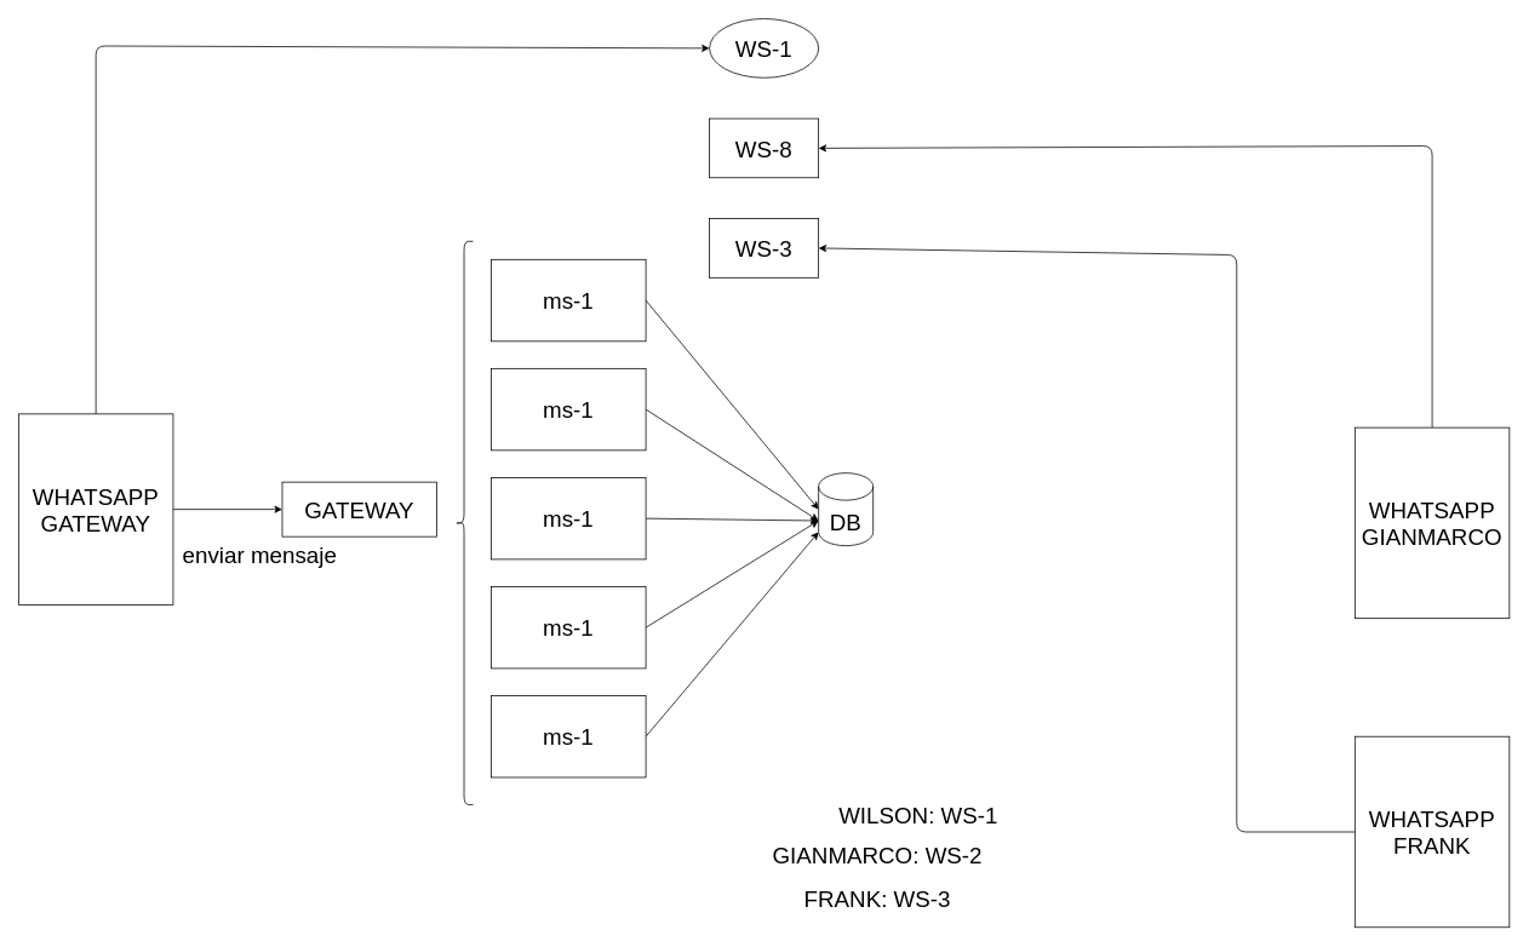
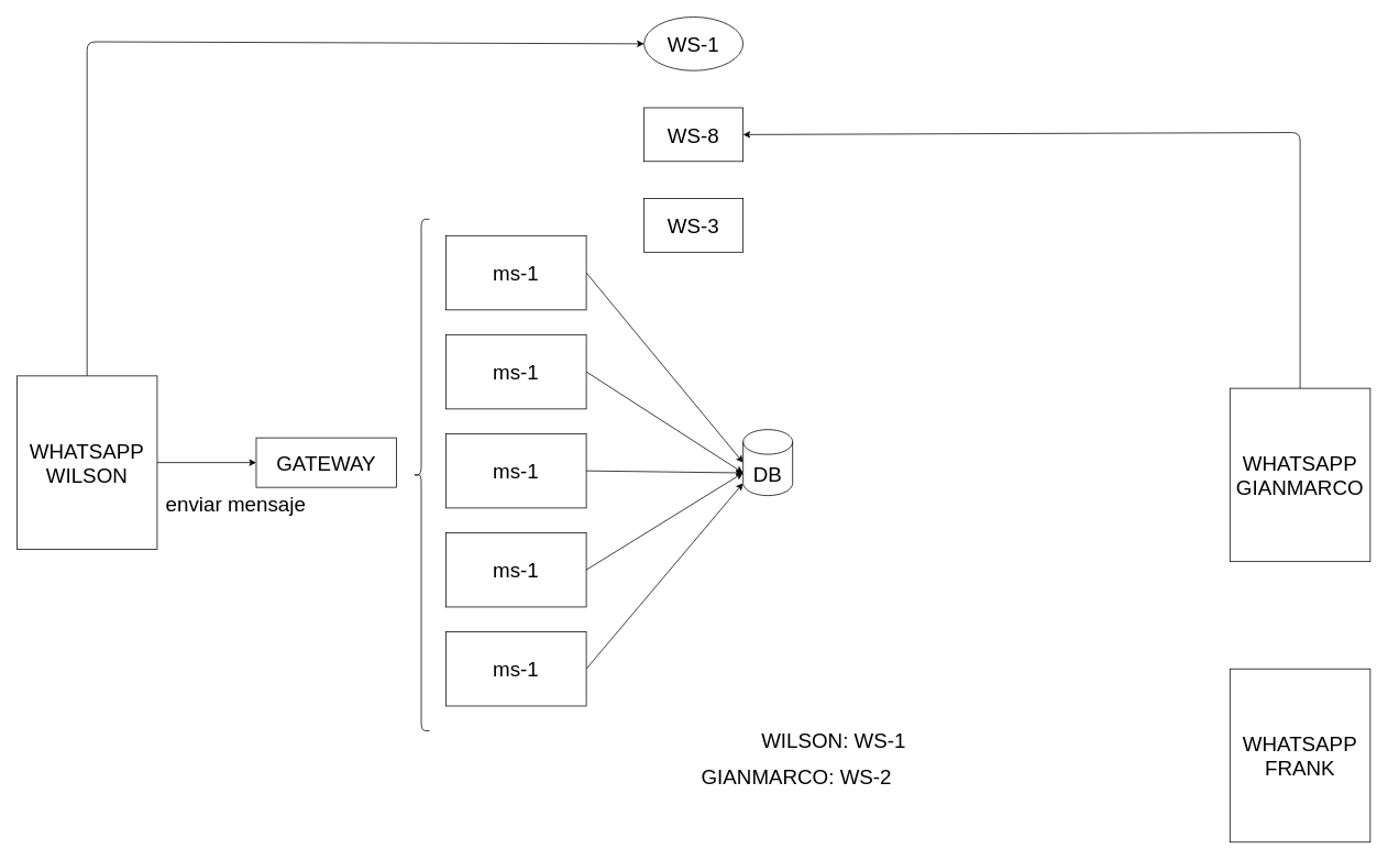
- <mxCell id="4" value="&lt;font style=&quot;font-size: 25px;&quot;&gt;WHATSAPP&lt;br&gt;GATEWAY&lt;/font&gt;" style="rounded=0;whiteSpace=wrap;html=1;" vertex="1" parent="1"><mxGeometry x="20" y="455" width="170" height="210" as="geometry" /></mxCell>
+ <mxCell id="4" value="&lt;font style=&quot;font-size: 25px;&quot;&gt;WHATSAPP&lt;br&gt;WILSON&lt;/font&gt;" style="rounded=0;whiteSpace=wrap;html=1;" vertex="1" parent="1"><mxGeometry x="20" y="455" width="170" height="210" as="geometry" /></mxCell>
- <mxCell id="26" style="edgeStyle=none;html=1;exitX=0;exitY=0.5;exitDx=0;exitDy=0;entryX=1;entryY=0.5;entryDx=0;entryDy=0;fontSize=25;" edge="1" parent="1" source="27" target="23"><mxGeometry relative="1" as="geometry"><Array as="points"><mxPoint x="1360" y="915" /><mxPoint x="1360" y="280" /></Array></mxGeometry></mxCell>
- <mxCell id="28" value="FRANK: WS-3" style="text;html=1;strokeColor=none;fillColor=none;align=center;verticalAlign=middle;whiteSpace=wrap;rounded=0;fontSize=25;" vertex="1" parent="1"><mxGeometry x="835" y="973" width="260" height="30" as="geometry" /></mxCell>
